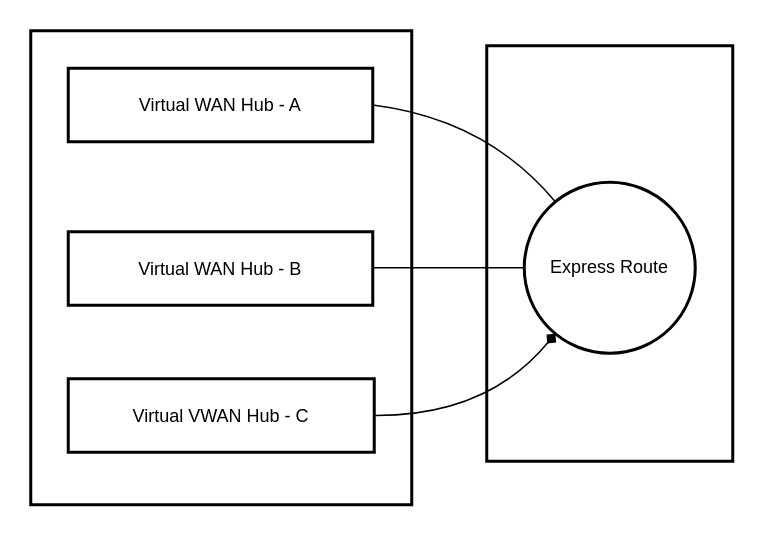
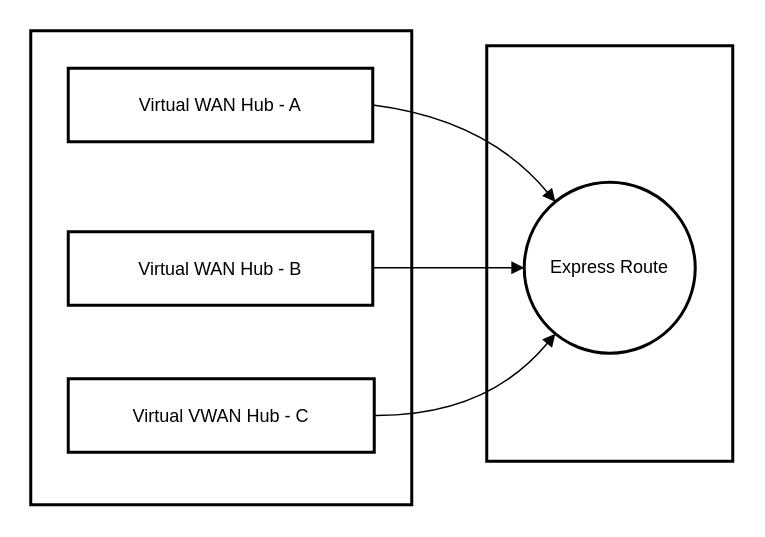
- <mxCell id="8" value="" style="curved=1;startArrow=none;endArrow=none;exitX=1;exitY=0.5;entryX=0.08;entryY=0;" edge="1" parent="1" source="4" target="7"><mxGeometry relative="1" as="geometry"><Array as="points"><mxPoint x="324" y="79" /></Array></mxGeometry></mxCell>
+ <mxCell id="8" value="" style="curved=1;startArrow=none;endArrow=block;exitX=1;exitY=0.5;entryX=0.08;entryY=0;" edge="1" parent="1" source="4" target="7"><mxGeometry relative="1" as="geometry"><Array as="points"><mxPoint x="324" y="79" /></Array></mxGeometry></mxCell>
- <mxCell id="9" value="" style="curved=1;startArrow=none;endArrow=none;exitX=1;exitY=0.49;entryX=0;entryY=0.5;" edge="1" parent="1" source="5" target="7"><mxGeometry relative="1" as="geometry"><Array as="points" /></mxGeometry></mxCell>
+ <mxCell id="9" value="" style="curved=1;startArrow=none;endArrow=block;exitX=1;exitY=0.49;entryX=0;entryY=0.5;" edge="1" parent="1" source="5" target="7"><mxGeometry relative="1" as="geometry"><Array as="points" /></mxGeometry></mxCell>
- <mxCell id="10" value="" style="curved=1;startArrow=none;endArrow=diamond;exitX=1;exitY=0.5;entryX=0.08;entryY=1;" edge="1" parent="1" source="6" target="7"><mxGeometry relative="1" as="geometry"><Array as="points"><mxPoint x="324" y="277" /></Array></mxGeometry></mxCell>
+ <mxCell id="10" value="" style="curved=1;startArrow=none;endArrow=block;exitX=1;exitY=0.5;entryX=0.08;entryY=1;" edge="1" parent="1" source="6" target="7"><mxGeometry relative="1" as="geometry"><Array as="points"><mxPoint x="324" y="277" /></Array></mxGeometry></mxCell>
